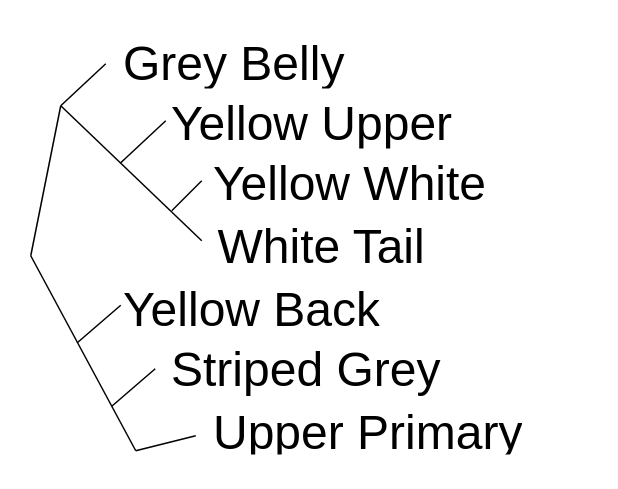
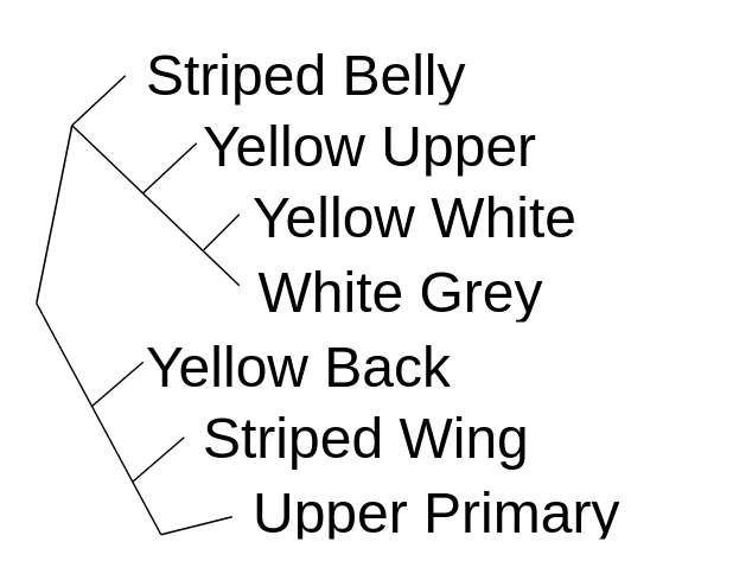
- <mxCell id="4" value="&lt;font style=&quot;font-size: 32px;&quot;&gt;Grey Belly&lt;/font&gt;" style="text;html=1;strokeColor=none;fillColor=none;align=left;verticalAlign=middle;whiteSpace=wrap;overflow=hidden;fontSize=24;" parent="1" vertex="1"><mxGeometry x="80" width="310" height="40" as="geometry" y="20" /></mxCell>
+ <mxCell id="4" value="&lt;font style=&quot;font-size: 32px;&quot;&gt;Striped Belly&lt;/font&gt;" style="text;html=1;strokeColor=none;fillColor=none;align=left;verticalAlign=middle;whiteSpace=wrap;overflow=hidden;fontSize=24;" parent="1" vertex="1"><mxGeometry x="80" width="310" height="40" as="geometry" y="20" /></mxCell>
- <mxCell id="7" value="&lt;font style=&quot;font-size: 32px;&quot;&gt;White Tail&lt;/font&gt;" style="text;html=1;strokeColor=none;fillColor=none;align=left;verticalAlign=middle;whiteSpace=wrap;overflow=hidden;" parent="1" vertex="1"><mxGeometry x="143" y="142" width="228" height="40" as="geometry" /></mxCell>
+ <mxCell id="7" value="&lt;font style=&quot;font-size: 32px;&quot;&gt;White Grey&lt;/font&gt;" style="text;html=1;strokeColor=none;fillColor=none;align=left;verticalAlign=middle;whiteSpace=wrap;overflow=hidden;" parent="1" vertex="1"><mxGeometry x="143" y="142" width="228" height="40" as="geometry" /></mxCell>
- <mxCell id="9" value="&lt;font style=&quot;font-size: 32px;&quot;&gt;Striped Grey&lt;/font&gt;" style="text;html=1;strokeColor=none;fillColor=none;align=left;verticalAlign=middle;whiteSpace=wrap;overflow=hidden;" parent="1" vertex="1"><mxGeometry x="112" y="222" width="208" height="48" as="geometry" /></mxCell>
+ <mxCell id="9" value="&lt;font style=&quot;font-size: 32px;&quot;&gt;Striped Wing&lt;/font&gt;" style="text;html=1;strokeColor=none;fillColor=none;align=left;verticalAlign=middle;whiteSpace=wrap;overflow=hidden;" parent="1" vertex="1"><mxGeometry x="112" y="222" width="208" height="48" as="geometry" /></mxCell>
